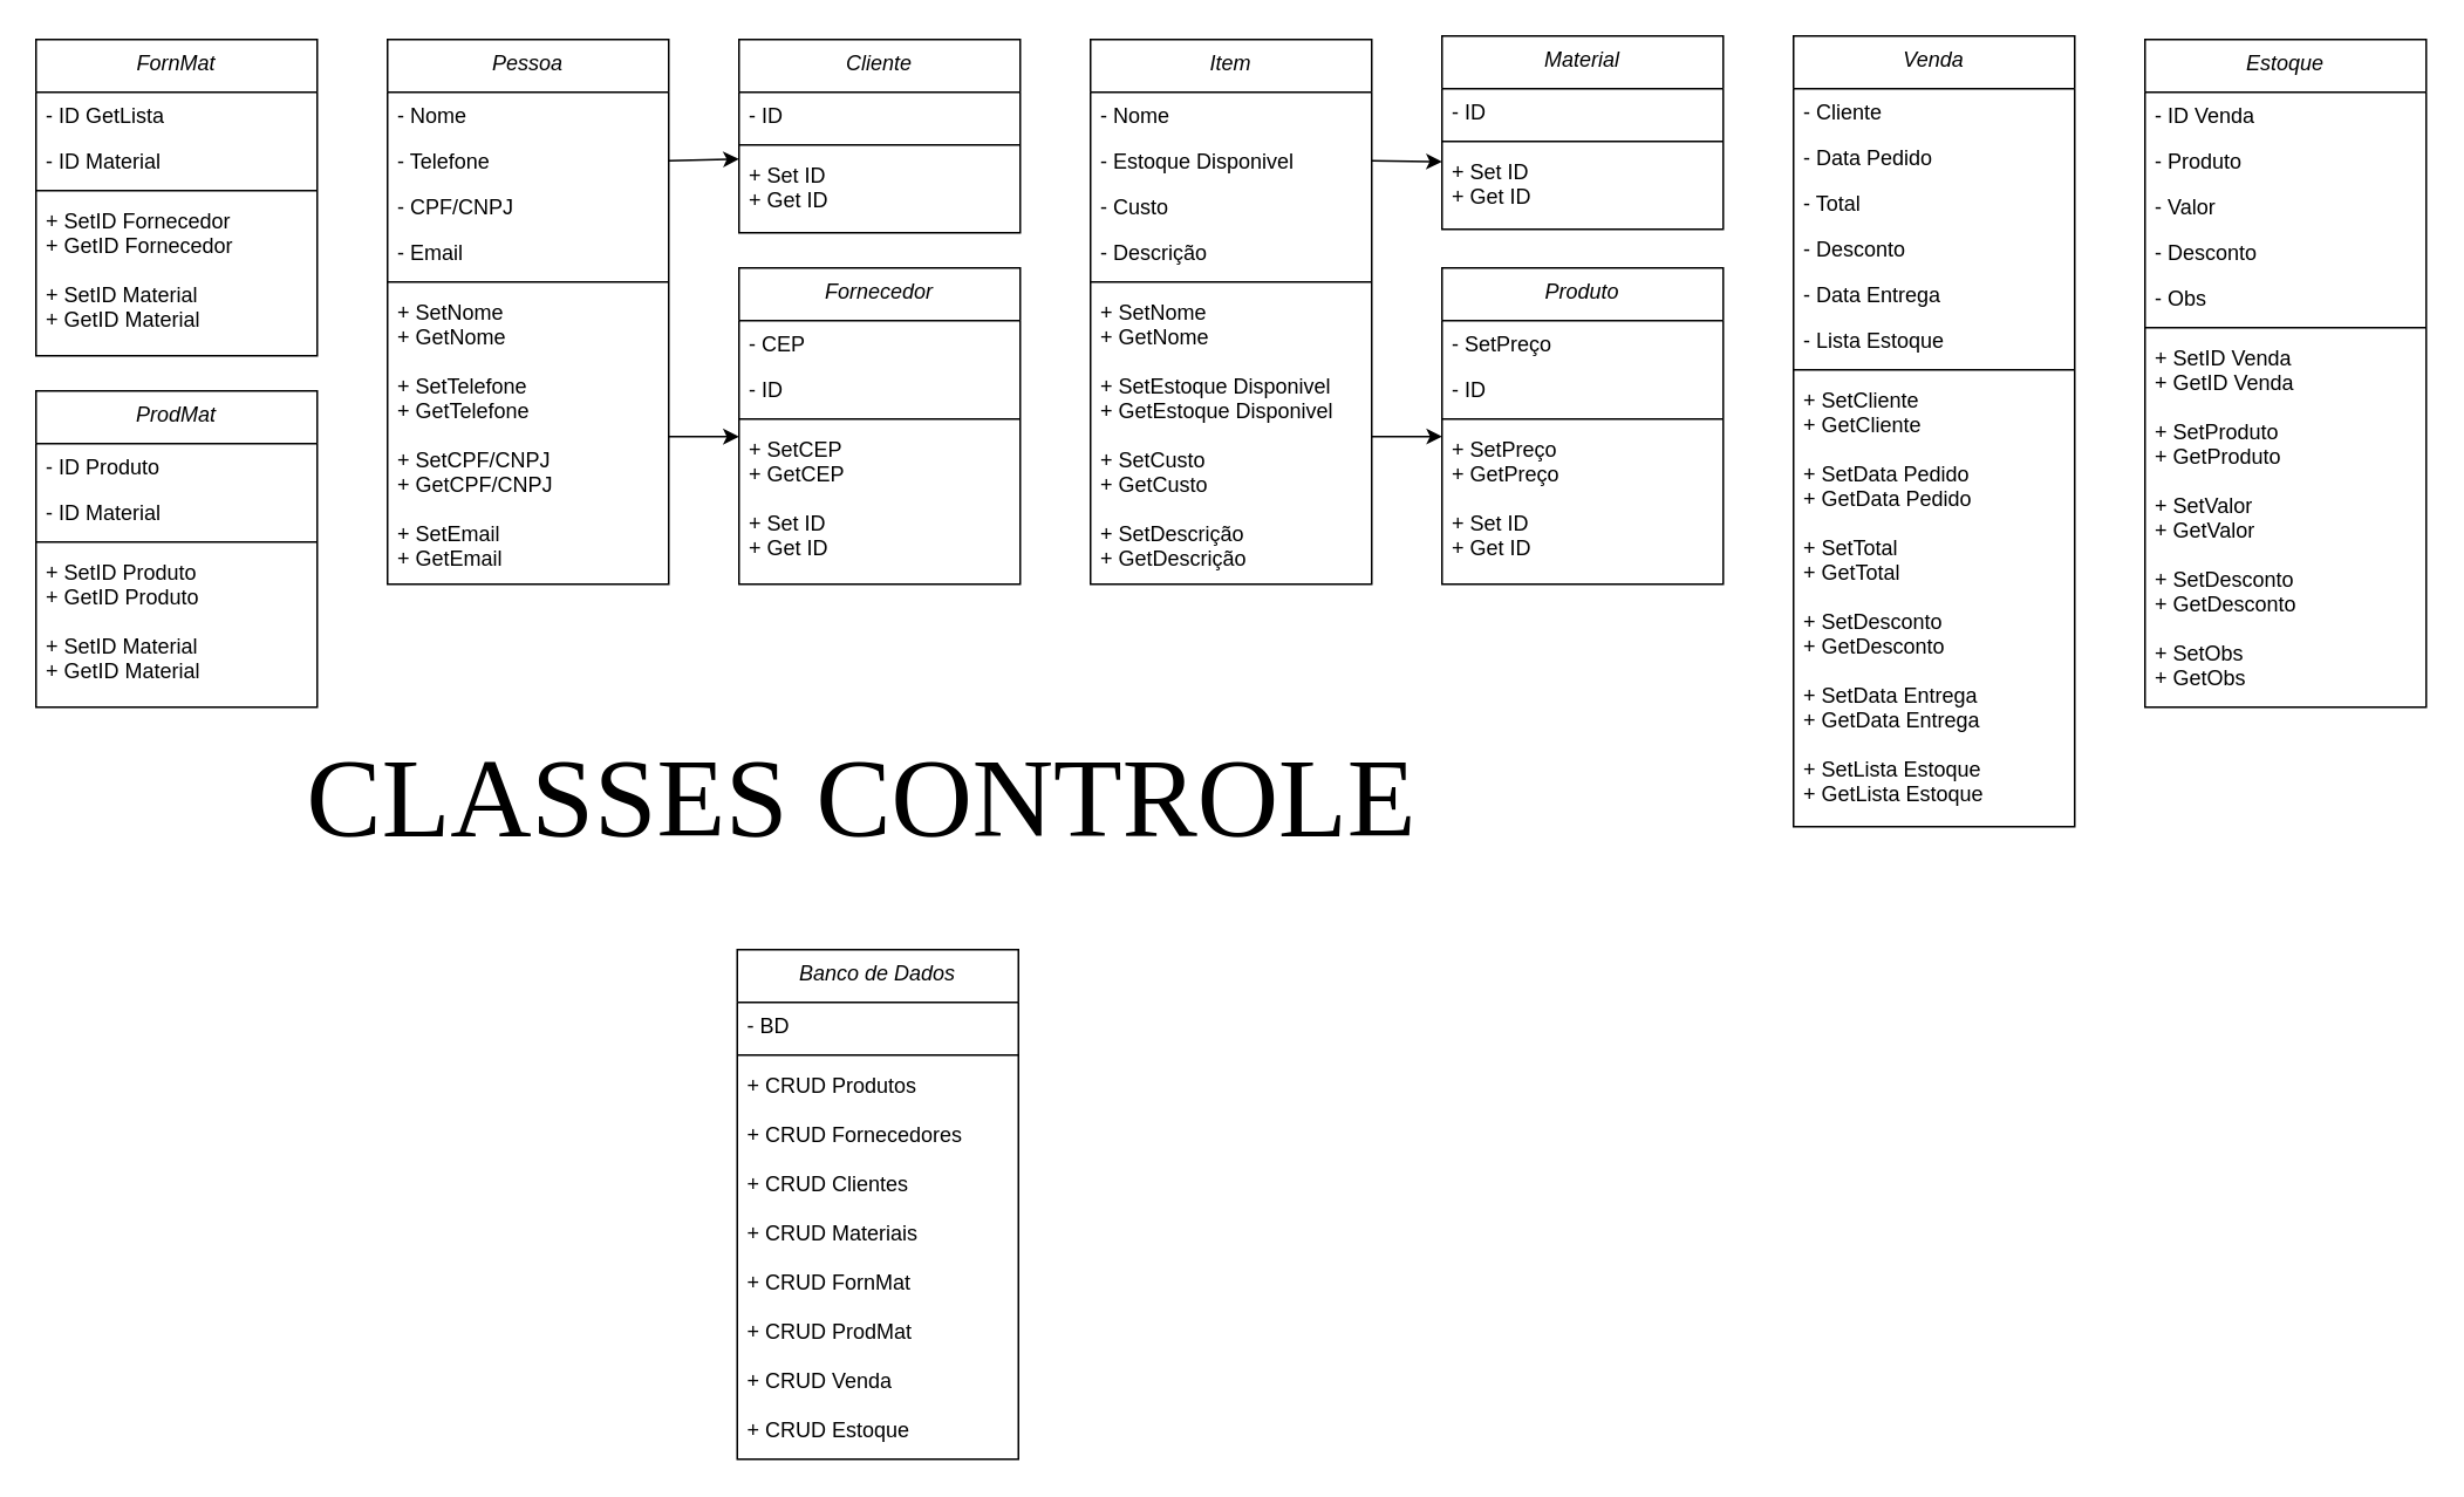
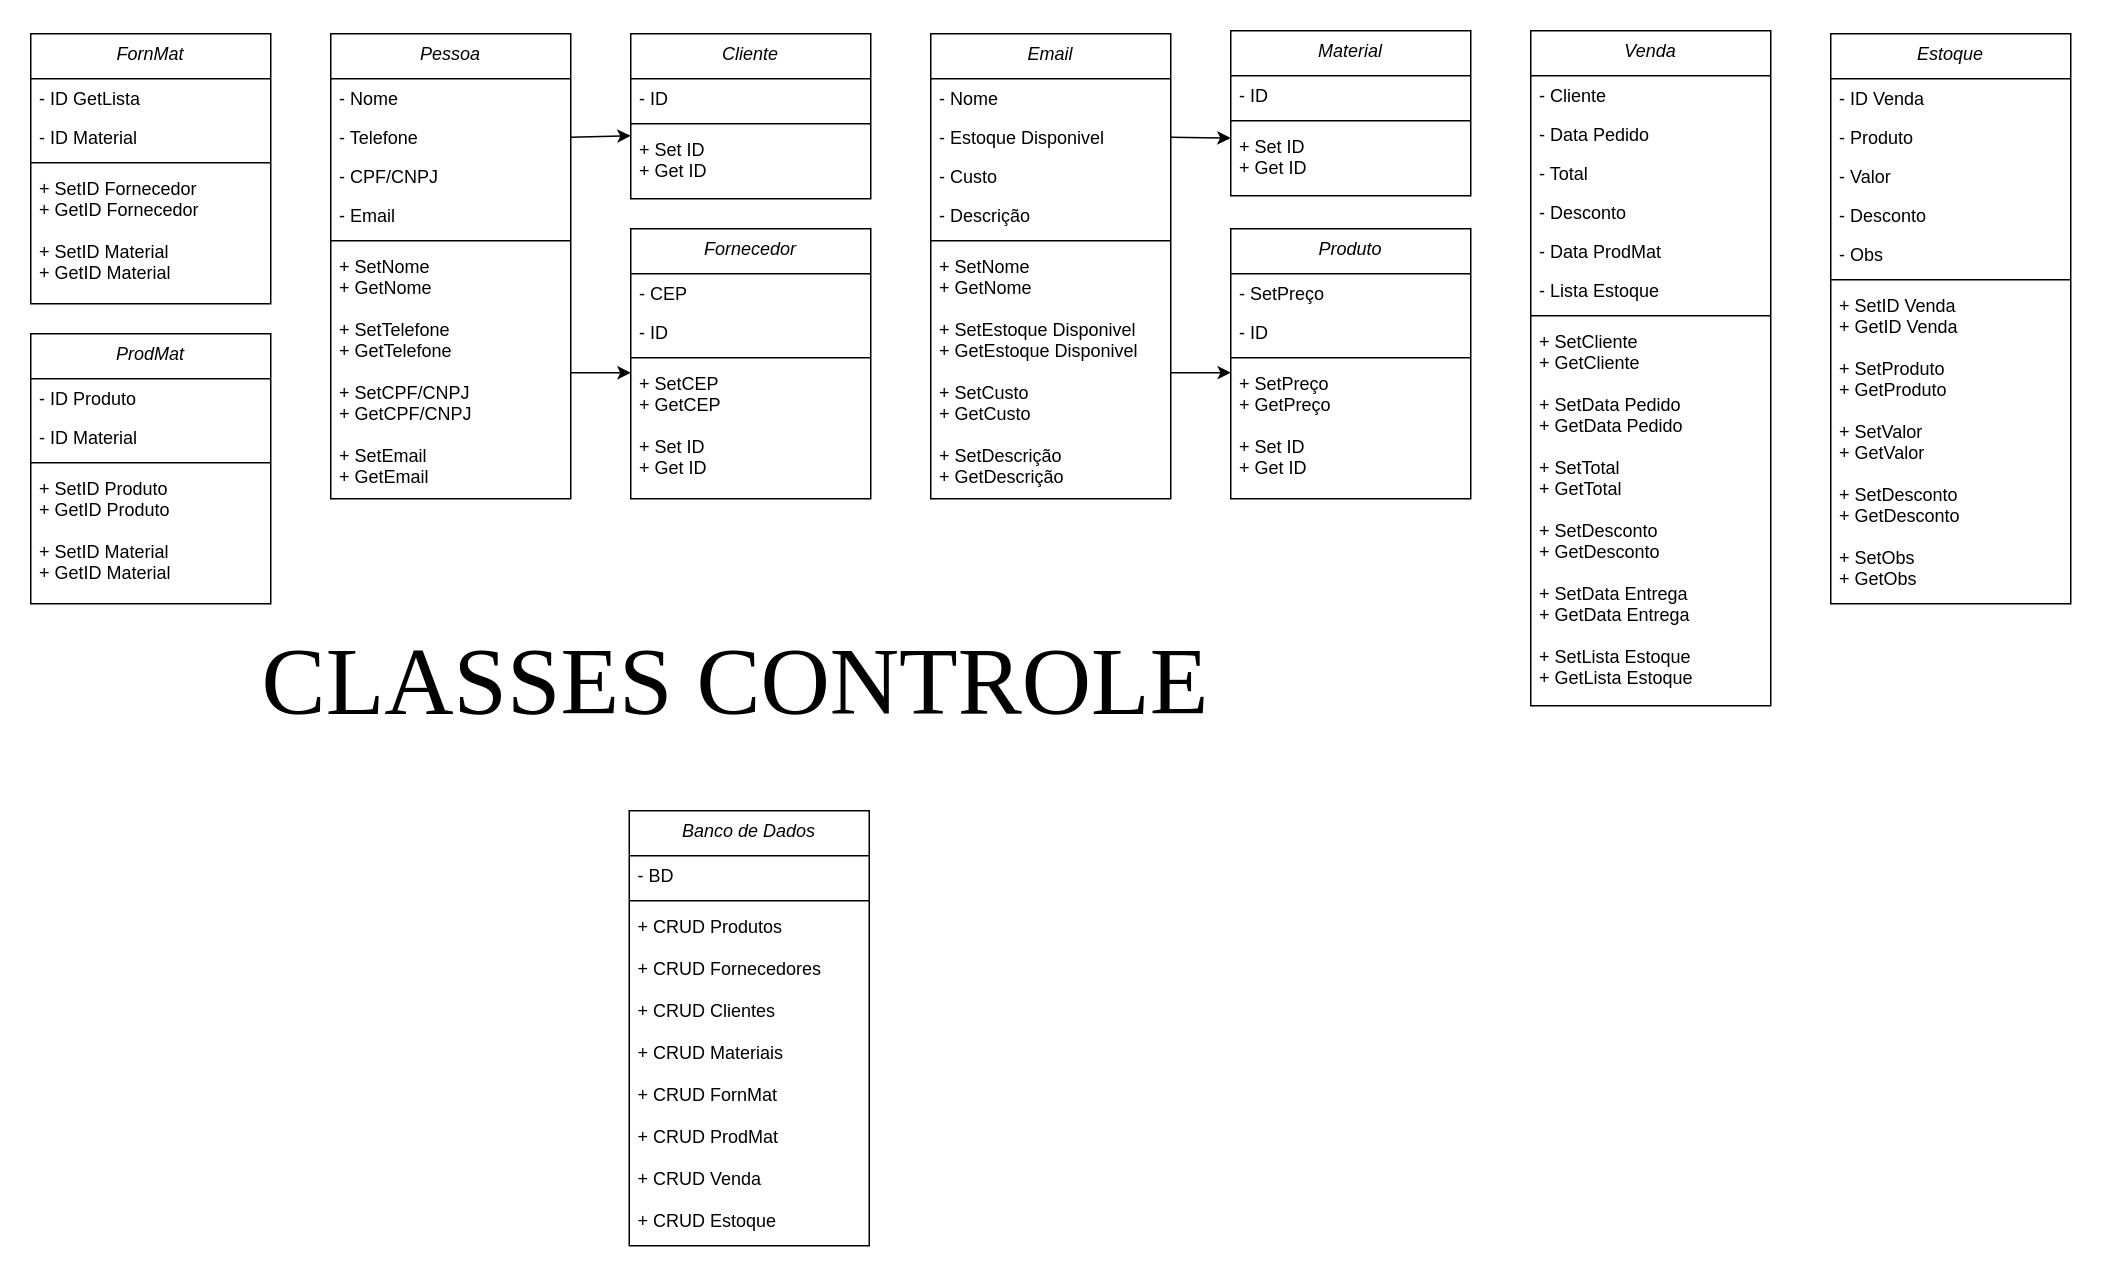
- <mxCell id="44" value="Item" style="swimlane;fontStyle=2;align=center;verticalAlign=top;childLayout=stackLayout;horizontal=1;startSize=30;horizontalStack=0;resizeParent=1;resizeLast=0;collapsible=1;marginBottom=0;rounded=0;shadow=0;strokeWidth=1;" parent="1" vertex="1"><mxGeometry x="620" y="22" width="160" height="310" as="geometry"><mxRectangle x="230" y="140" width="160" height="26" as="alternateBounds" /></mxGeometry></mxCell>
+ <mxCell id="44" value="Email" style="swimlane;fontStyle=2;align=center;verticalAlign=top;childLayout=stackLayout;horizontal=1;startSize=30;horizontalStack=0;resizeParent=1;resizeLast=0;collapsible=1;marginBottom=0;rounded=0;shadow=0;strokeWidth=1;" parent="1" vertex="1"><mxGeometry x="620" y="22" width="160" height="310" as="geometry"><mxRectangle x="230" y="140" width="160" height="26" as="alternateBounds" /></mxGeometry></mxCell>
- <mxCell id="58" value="- Data Entrega" style="text;align=left;verticalAlign=top;spacingLeft=4;spacingRight=4;overflow=hidden;rotatable=0;points=[[0,0.5],[1,0.5]];portConstraint=eastwest;" parent="53" vertex="1"><mxGeometry y="134" width="160" height="26" as="geometry" /></mxCell>
+ <mxCell id="58" value="- Data ProdMat" style="text;align=left;verticalAlign=top;spacingLeft=4;spacingRight=4;overflow=hidden;rotatable=0;points=[[0,0.5],[1,0.5]];portConstraint=eastwest;" parent="53" vertex="1"><mxGeometry y="134" width="160" height="26" as="geometry" /></mxCell>
